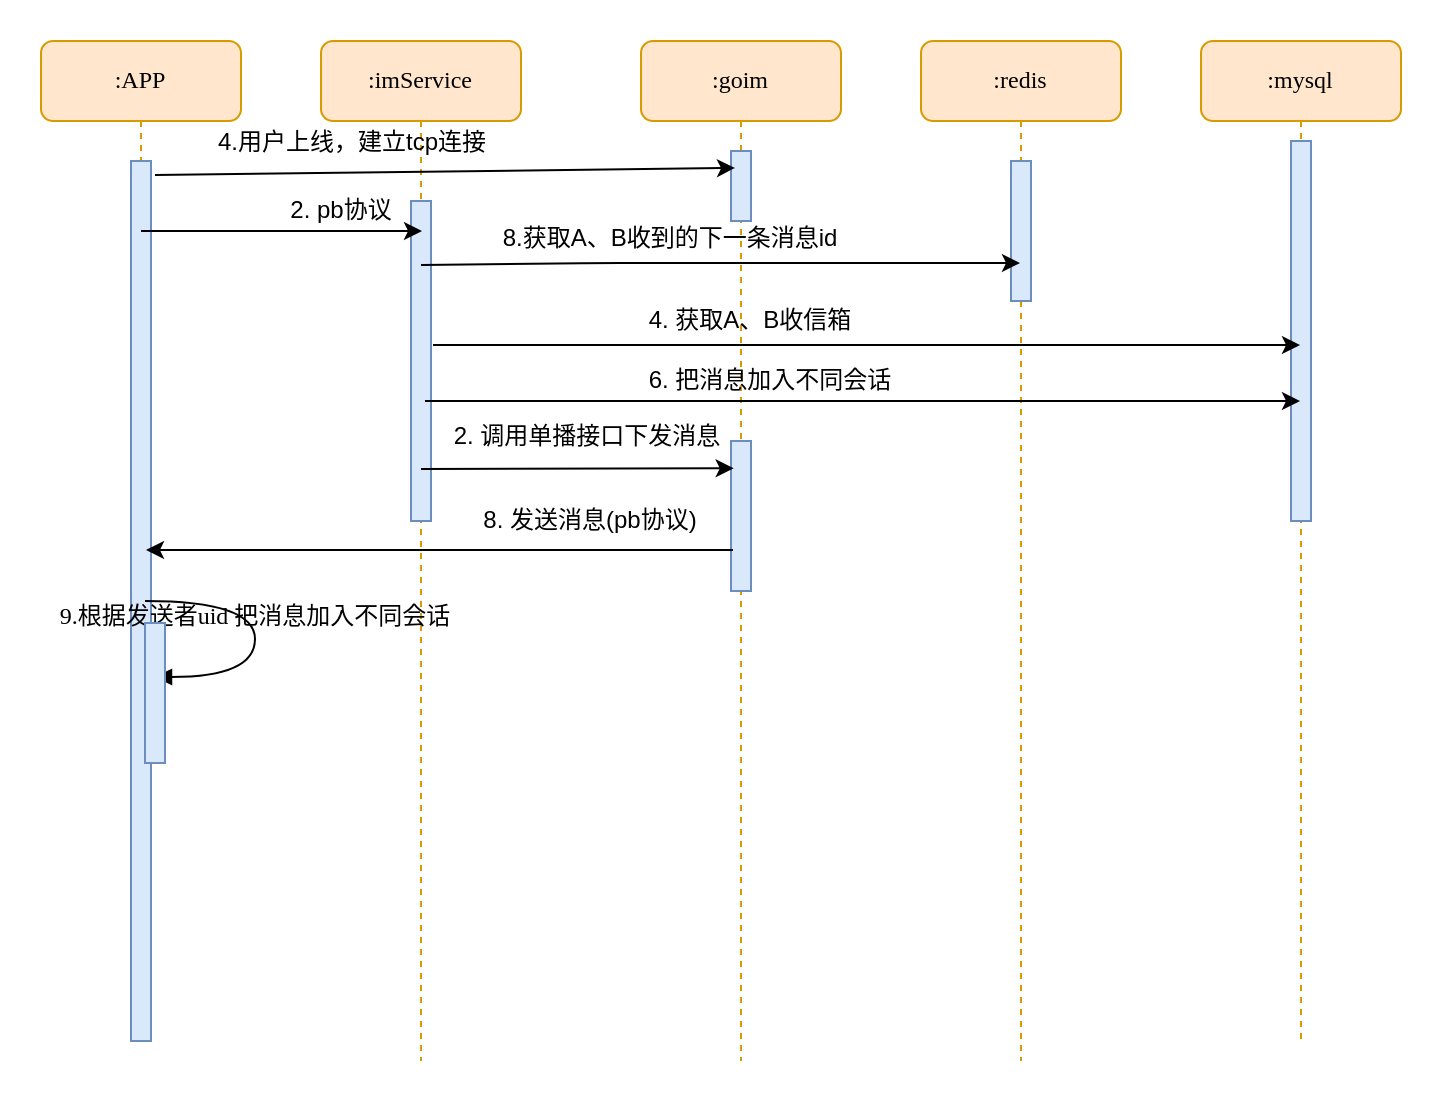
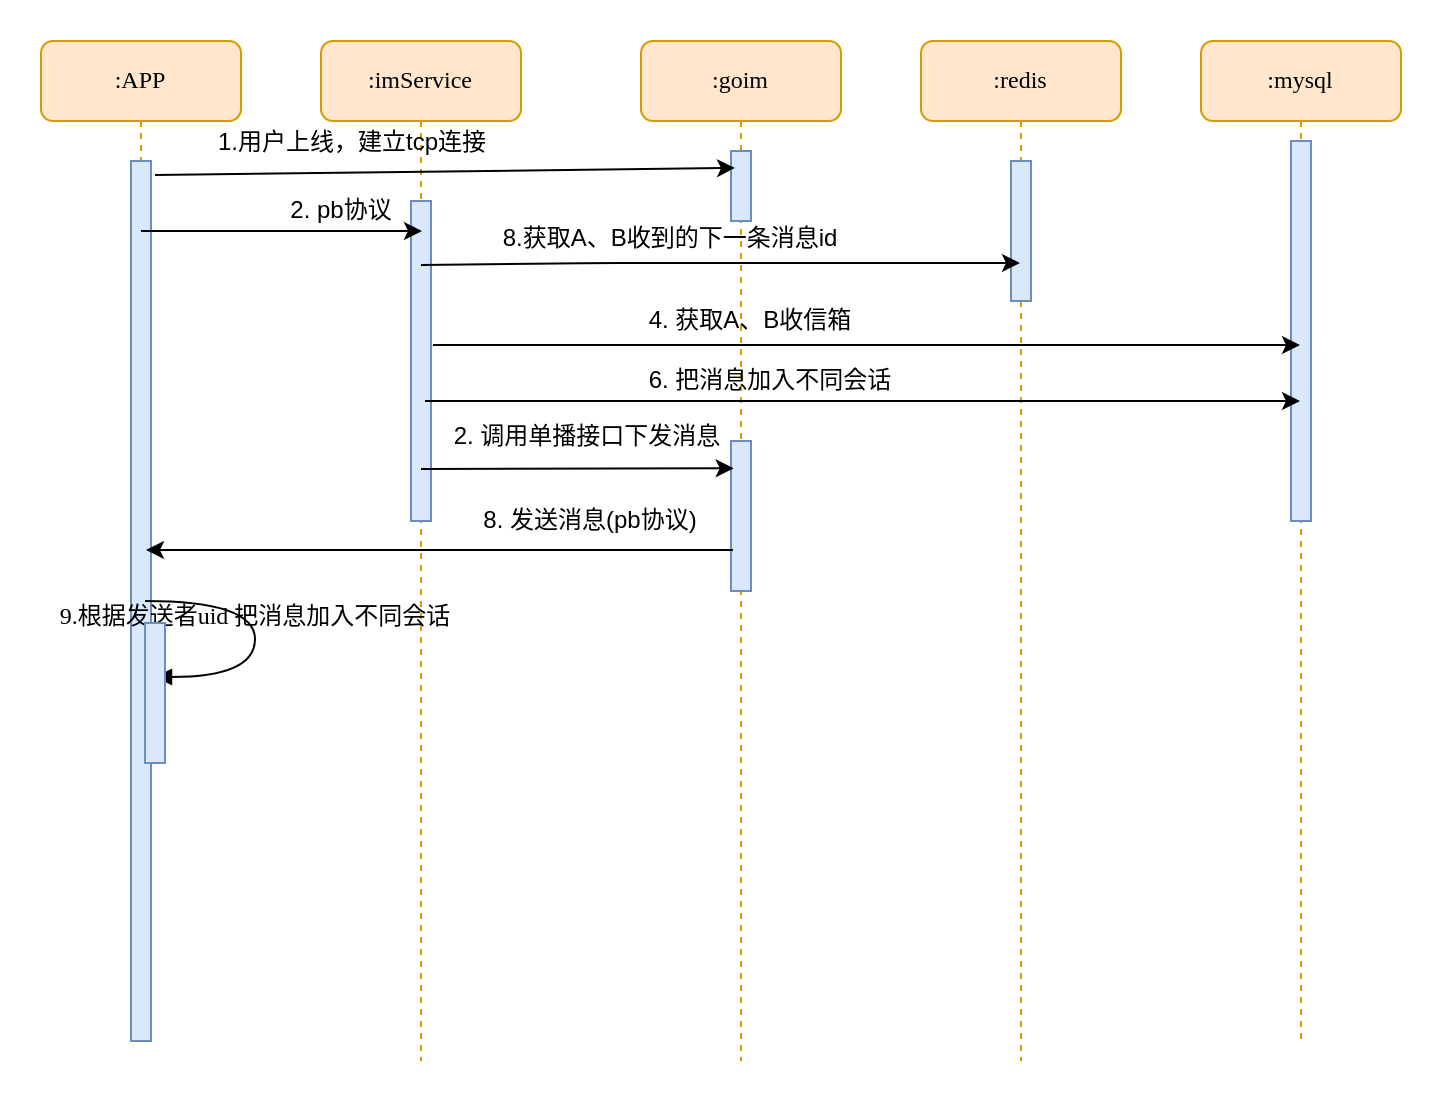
- <mxCell id="19" value="4.用户上线，建立tcp连接" style="text;html=1;strokeColor=none;fillColor=none;align=center;verticalAlign=middle;whiteSpace=wrap;rounded=0;" parent="1" vertex="1"><mxGeometry x="92" y="61" width="168" height="20" as="geometry" /></mxCell>
+ <mxCell id="19" value="1.用户上线，建立tcp连接" style="text;html=1;strokeColor=none;fillColor=none;align=center;verticalAlign=middle;whiteSpace=wrap;rounded=0;" parent="1" vertex="1"><mxGeometry x="92" y="61" width="168" height="20" as="geometry" /></mxCell>
